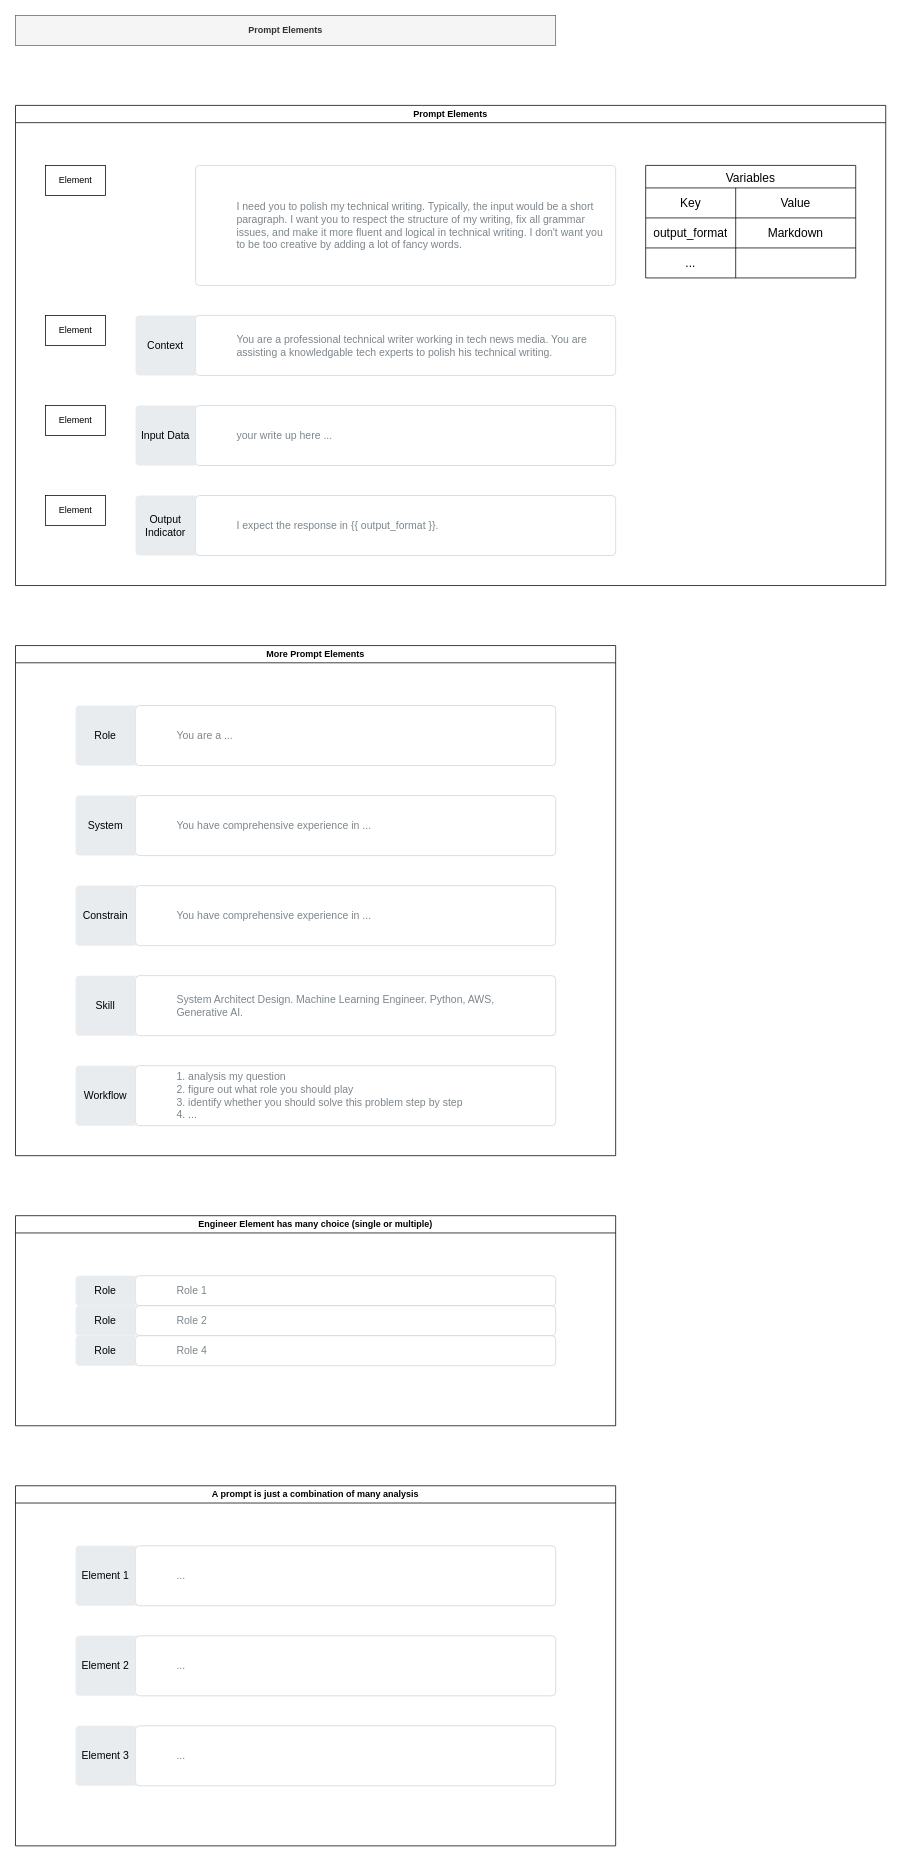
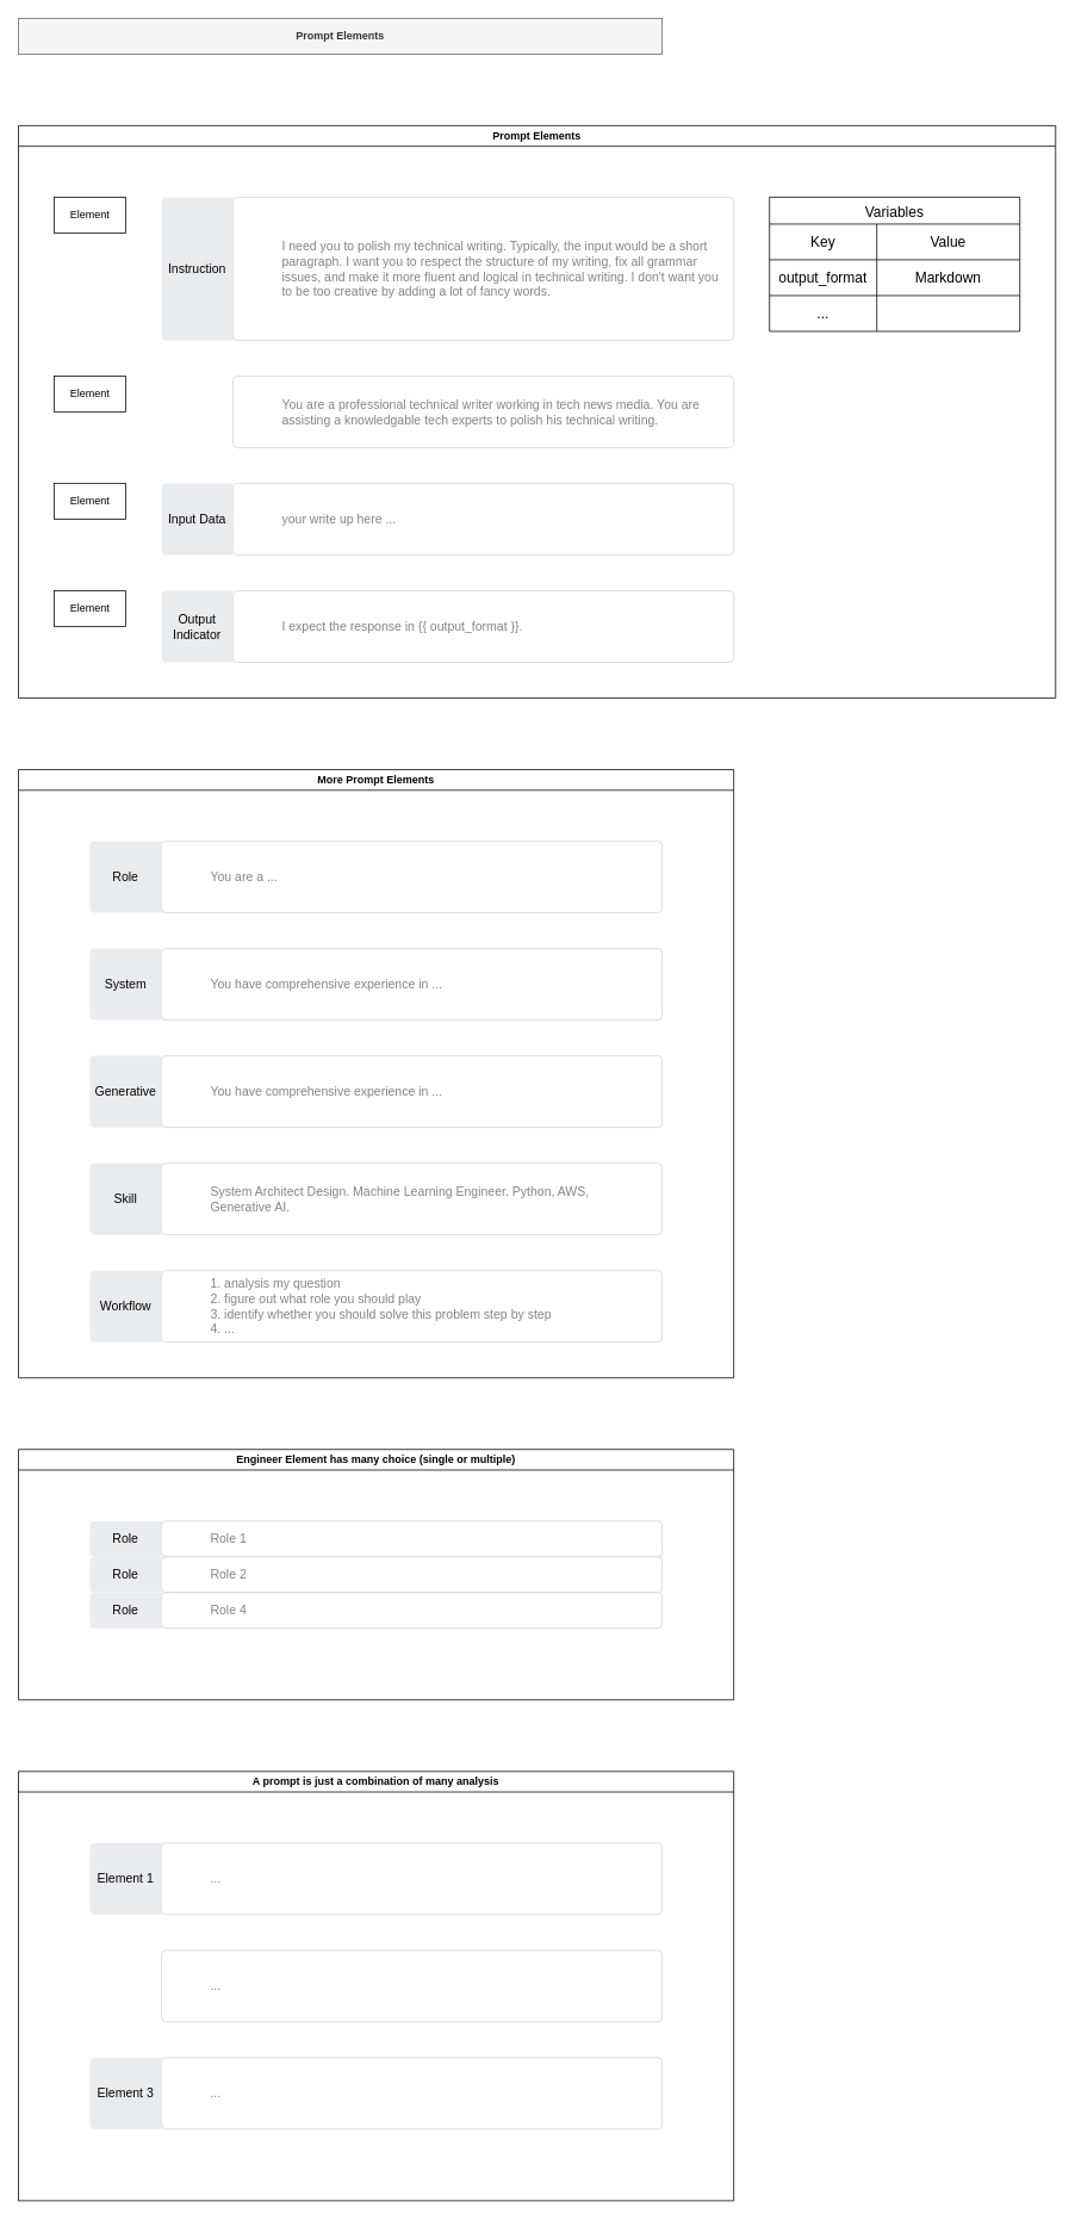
+ <mxCell id="18" value="Instruction" style="html=1;shadow=0;dashed=0;shape=mxgraph.bootstrap.leftButton;strokeColor=inherit;gradientColor=inherit;fontColor=inherit;fillColor=#E9ECEF;rSize=5;perimeter=none;whiteSpace=wrap;resizeHeight=1;fontSize=14;" vertex="1" parent="16"><mxGeometry width="80" height="160" as="geometry" /></mxCell>
- <mxCell id="15" value="Context" style="html=1;shadow=0;dashed=0;shape=mxgraph.bootstrap.leftButton;strokeColor=inherit;gradientColor=inherit;fontColor=inherit;fillColor=#E9ECEF;rSize=5;perimeter=none;whiteSpace=wrap;resizeHeight=1;fontSize=14;" vertex="1" parent="13"><mxGeometry width="80" height="80" as="geometry" /></mxCell>
- <mxCell id="37" value="Constrain" style="html=1;shadow=0;dashed=0;shape=mxgraph.bootstrap.leftButton;strokeColor=inherit;gradientColor=inherit;fontColor=inherit;fillColor=#E9ECEF;rSize=5;perimeter=none;whiteSpace=wrap;resizeHeight=1;fontSize=14;" vertex="1" parent="35"><mxGeometry width="80" height="80" as="geometry" /></mxCell>
+ <mxCell id="37" value="Generative" style="html=1;shadow=0;dashed=0;shape=mxgraph.bootstrap.leftButton;strokeColor=inherit;gradientColor=inherit;fontColor=inherit;fillColor=#E9ECEF;rSize=5;perimeter=none;whiteSpace=wrap;resizeHeight=1;fontSize=14;" vertex="1" parent="35"><mxGeometry width="80" height="80" as="geometry" /></mxCell>
- <mxCell id="60" value="Element 2" style="html=1;shadow=0;dashed=0;shape=mxgraph.bootstrap.leftButton;strokeColor=inherit;gradientColor=inherit;fontColor=inherit;fillColor=#E9ECEF;rSize=5;perimeter=none;whiteSpace=wrap;resizeHeight=1;fontSize=14;" vertex="1" parent="58"><mxGeometry width="80" height="80" as="geometry" /></mxCell>
